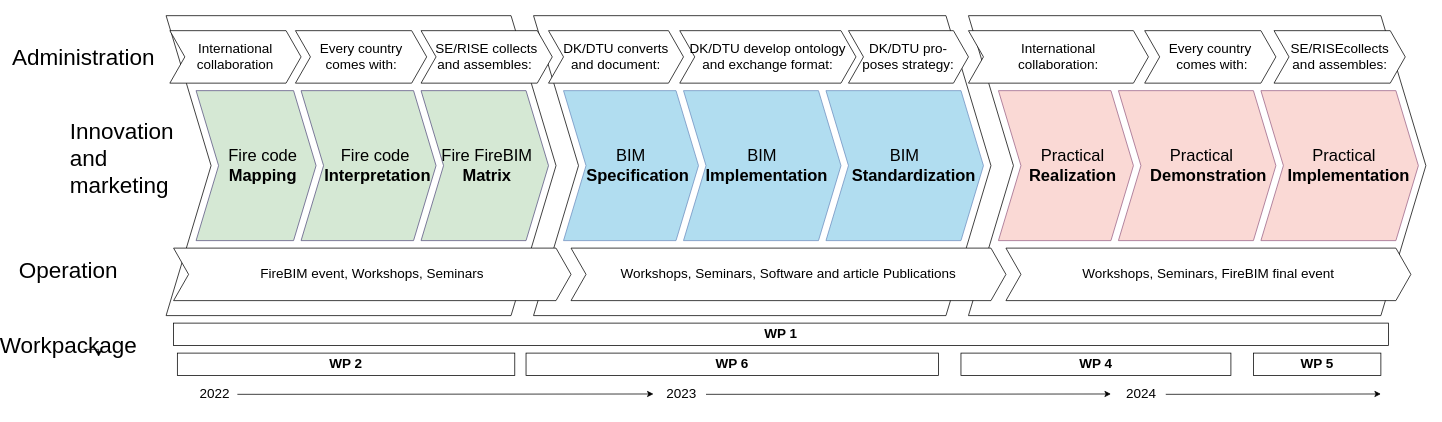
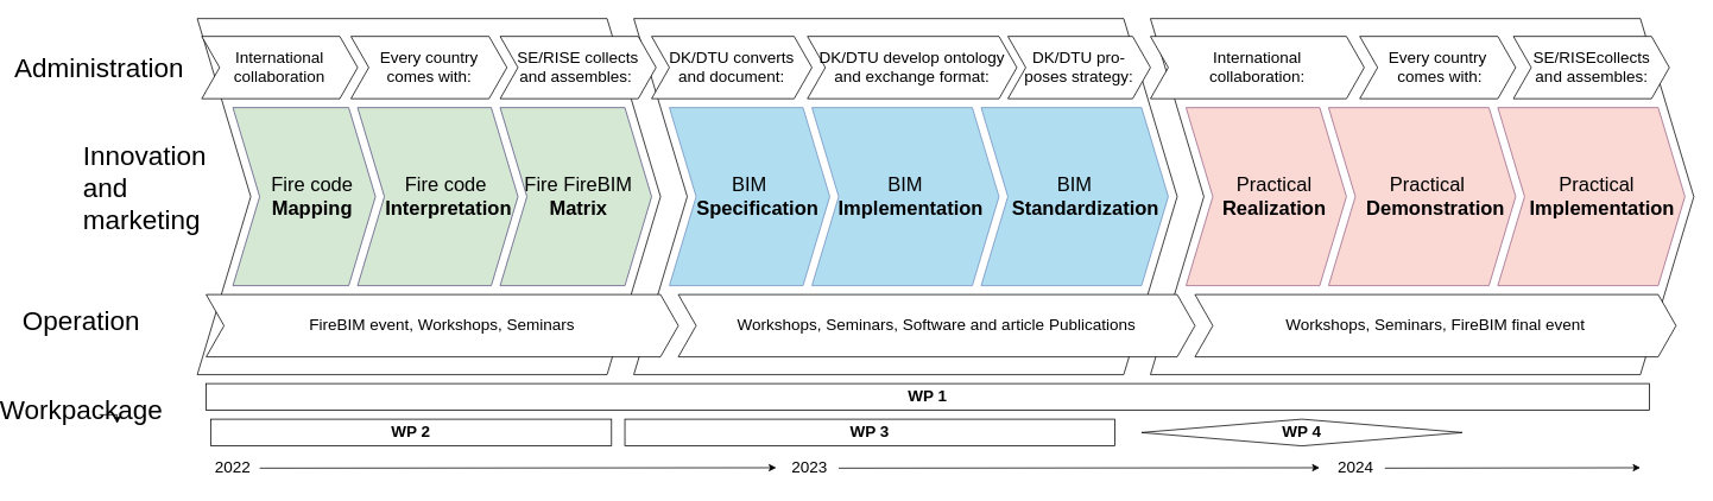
- <mxCell id="31" value="&lt;font style=&quot;font-size: 18px&quot;&gt;&lt;b&gt;WP 6&lt;br&gt;&lt;/b&gt;&lt;/font&gt;" style="rounded=0;whiteSpace=wrap;html=1;fillColor=#FFFFFF;" vertex="1" parent="1"><mxGeometry x="650" y="470" width="550" height="30" as="geometry" /></mxCell>
+ <mxCell id="31" value="&lt;font style=&quot;font-size: 18px&quot;&gt;&lt;b&gt;WP 3&lt;br&gt;&lt;/b&gt;&lt;/font&gt;" style="rounded=0;whiteSpace=wrap;html=1;fillColor=#FFFFFF;" vertex="1" parent="1"><mxGeometry x="650" y="470" width="550" height="30" as="geometry" /></mxCell>
- <mxCell id="32" value="&lt;font style=&quot;font-size: 18px&quot;&gt;&lt;b&gt;WP 4&lt;br&gt;&lt;/b&gt;&lt;/font&gt;" style="rounded=0;whiteSpace=wrap;html=1;fillColor=#FFFFFF;" vertex="1" parent="1"><mxGeometry x="1230" y="470" width="360" height="30" as="geometry" /></mxCell>
+ <mxCell id="32" value="&lt;font style=&quot;font-size: 18px&quot;&gt;&lt;b&gt;WP 4&lt;br&gt;&lt;/b&gt;&lt;/font&gt;" style="rhombus;whiteSpace=wrap;html=1;fillColor=#FFFFFF;" vertex="1" parent="1"><mxGeometry x="1230" y="470" width="360" height="30" as="geometry" /></mxCell>
- <mxCell id="33" value="&lt;font style=&quot;font-size: 18px&quot;&gt;&lt;b&gt;WP 5&lt;br&gt;&lt;/b&gt;&lt;/font&gt;" style="rounded=0;whiteSpace=wrap;html=1;fillColor=#FFFFFF;" vertex="1" parent="1"><mxGeometry x="1620" y="470" width="170" height="30" as="geometry" /></mxCell>
- <mxCell id="37" value="&lt;font style=&quot;font-size: 18px&quot;&gt;2022&lt;/font&gt;" style="shape=step;perimeter=stepPerimeter;whiteSpace=wrap;html=1;fixedSize=1;size=20;strokeColor=none;" vertex="1" parent="1"><mxGeometry x="205" y="510" width="60" height="30" as="geometry" /></mxCell>
+ <mxCell id="37" value="&lt;font style=&quot;font-size: 18px&quot;&gt;2022&lt;/font&gt;" style="shape=step;perimeter=stepPerimeter;whiteSpace=wrap;html=1;fixedSize=1;size=20;strokeColor=none;" vertex="1" parent="1"><mxGeometry x="180" y="510" width="60" height="30" as="geometry" /></mxCell>
